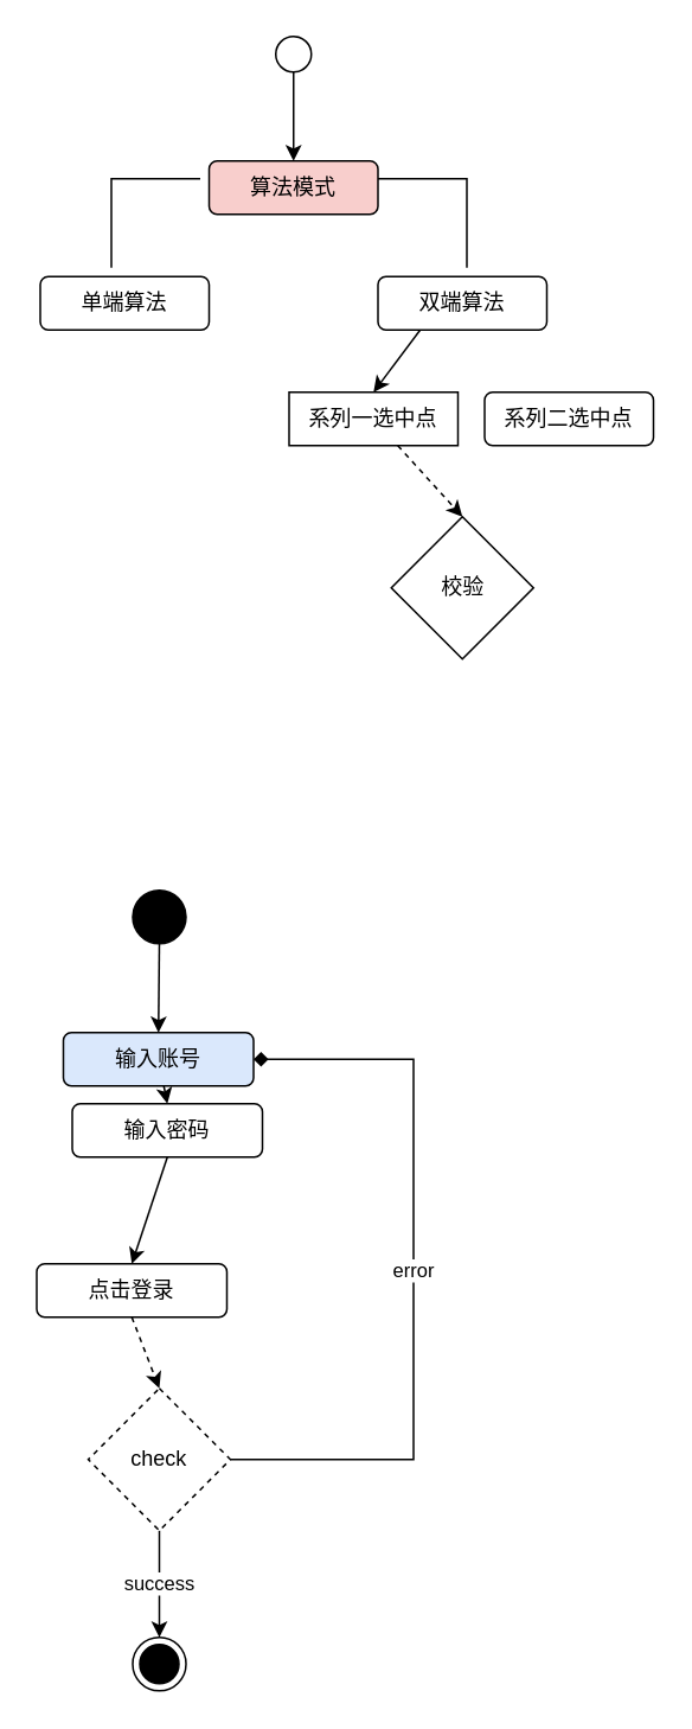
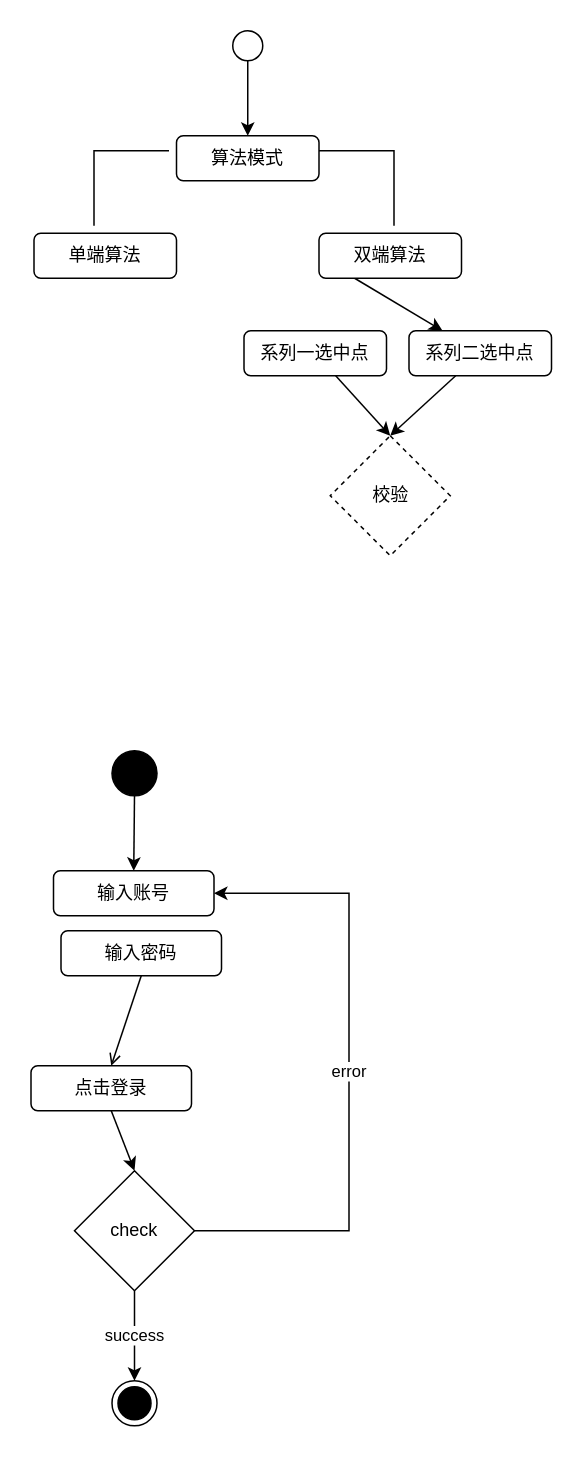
- <mxCell id="4" value="算法模式" style="rounded=1;whiteSpace=wrap;html=1;fillColor=#f8cecc;" vertex="1" parent="1"><mxGeometry x="117" y="90" width="95" height="30" as="geometry" /></mxCell>
+ <mxCell id="4" value="算法模式" style="rounded=1;whiteSpace=wrap;html=1;" vertex="1" parent="1"><mxGeometry x="117" y="90" width="95" height="30" as="geometry" /></mxCell>
- <mxCell id="5" style="edgeStyle=none;rounded=0;html=1;exitX=0.25;exitY=1;exitDx=0;exitDy=0;entryX=0.5;entryY=0;entryDx=0;entryDy=0;" edge="1" parent="1" source="6" target="9"><mxGeometry relative="1" as="geometry" /></mxCell>
+ <mxCell id="5" style="edgeStyle=none;rounded=0;html=1;exitX=0.25;exitY=1;exitDx=0;exitDy=0;" edge="1" parent="1" source="6" target="11"><mxGeometry relative="1" as="geometry" /></mxCell>
- <mxCell id="9" value="系列一选中点" style="whiteSpace=wrap;html=1;rounded=0;" vertex="1" parent="1"><mxGeometry x="162" y="220" width="95" height="30" as="geometry" /></mxCell>
+ <mxCell id="9" value="系列一选中点" style="rounded=1;whiteSpace=wrap;html=1;" vertex="1" parent="1"><mxGeometry x="162" y="220" width="95" height="30" as="geometry" /></mxCell>
+ <mxCell id="10" style="edgeStyle=none;rounded=0;html=1;entryX=0.5;entryY=0;entryDx=0;entryDy=0;" edge="1" parent="1" source="11" target="12"><mxGeometry relative="1" as="geometry" /></mxCell>
- <mxCell id="8" style="edgeStyle=none;rounded=0;html=1;entryX=0.5;entryY=0;entryDx=0;entryDy=0;dashed=1;" edge="1" parent="1" source="9" target="12"><mxGeometry relative="1" as="geometry" /></mxCell>
+ <mxCell id="8" style="edgeStyle=none;rounded=0;html=1;entryX=0.5;entryY=0;entryDx=0;entryDy=0;" edge="1" parent="1" source="9" target="12"><mxGeometry relative="1" as="geometry" /></mxCell>
- <mxCell id="12" value="校验" style="rhombus;whiteSpace=wrap;html=1;" vertex="1" parent="1"><mxGeometry x="219.5" y="290" width="80" height="80" as="geometry" /></mxCell>
+ <mxCell id="12" value="校验" style="rhombus;whiteSpace=wrap;html=1;dashed=1;" vertex="1" parent="1"><mxGeometry x="219.5" y="290" width="80" height="80" as="geometry" /></mxCell>
- <mxCell id="16" value="输入账号" style="rounded=1;whiteSpace=wrap;html=1;fillColor=#dae8fc;" vertex="1" parent="1"><mxGeometry x="35" y="580" width="107" height="30" as="geometry" /></mxCell>
+ <mxCell id="16" value="输入账号" style="rounded=1;whiteSpace=wrap;html=1;" vertex="1" parent="1"><mxGeometry x="35" y="580" width="107" height="30" as="geometry" /></mxCell>
- <mxCell id="21" value="error" style="edgeStyle=none;rounded=0;html=1;entryX=1;entryY=0.5;entryDx=0;entryDy=0;endArrow=diamond;" edge="1" parent="1" source="23" target="16"><mxGeometry relative="1" as="geometry"><Array as="points"><mxPoint x="232" y="820" /><mxPoint x="232" y="595" /></Array></mxGeometry></mxCell>
+ <mxCell id="21" value="error" style="edgeStyle=none;rounded=0;html=1;entryX=1;entryY=0.5;entryDx=0;entryDy=0;" edge="1" parent="1" source="23" target="16"><mxGeometry relative="1" as="geometry"><Array as="points"><mxPoint x="232" y="820" /><mxPoint x="232" y="595" /></Array></mxGeometry></mxCell>
- <mxCell id="15" style="edgeStyle=none;rounded=0;html=1;entryX=0.5;entryY=0;entryDx=0;entryDy=0;" edge="1" parent="1" source="16" target="18"><mxGeometry relative="1" as="geometry" /></mxCell>
- <mxCell id="17" style="edgeStyle=none;rounded=0;html=1;exitX=0.5;exitY=1;exitDx=0;exitDy=0;entryX=0.5;entryY=0;entryDx=0;entryDy=0;" edge="1" parent="1" source="18" target="20"><mxGeometry relative="1" as="geometry" /></mxCell>
+ <mxCell id="17" style="edgeStyle=none;rounded=0;html=1;exitX=0.5;exitY=1;exitDx=0;exitDy=0;entryX=0.5;entryY=0;entryDx=0;entryDy=0;endArrow=open;" edge="1" parent="1" source="18" target="20"><mxGeometry relative="1" as="geometry" /></mxCell>
- <mxCell id="19" style="edgeStyle=none;rounded=0;html=1;exitX=0.5;exitY=1;exitDx=0;exitDy=0;entryX=0.5;entryY=0;entryDx=0;entryDy=0;dashed=1;" edge="1" parent="1" source="20" target="23"><mxGeometry relative="1" as="geometry" /></mxCell>
+ <mxCell id="19" style="edgeStyle=none;rounded=0;html=1;exitX=0.5;exitY=1;exitDx=0;exitDy=0;entryX=0.5;entryY=0;entryDx=0;entryDy=0;" edge="1" parent="1" source="20" target="23"><mxGeometry relative="1" as="geometry" /></mxCell>
- <mxCell id="23" value="check" style="rhombus;whiteSpace=wrap;html=1;dashed=1;" vertex="1" parent="1"><mxGeometry x="49" y="780" width="80" height="80" as="geometry" /></mxCell>
+ <mxCell id="23" value="check" style="rhombus;whiteSpace=wrap;html=1;" vertex="1" parent="1"><mxGeometry x="49" y="780" width="80" height="80" as="geometry" /></mxCell>
